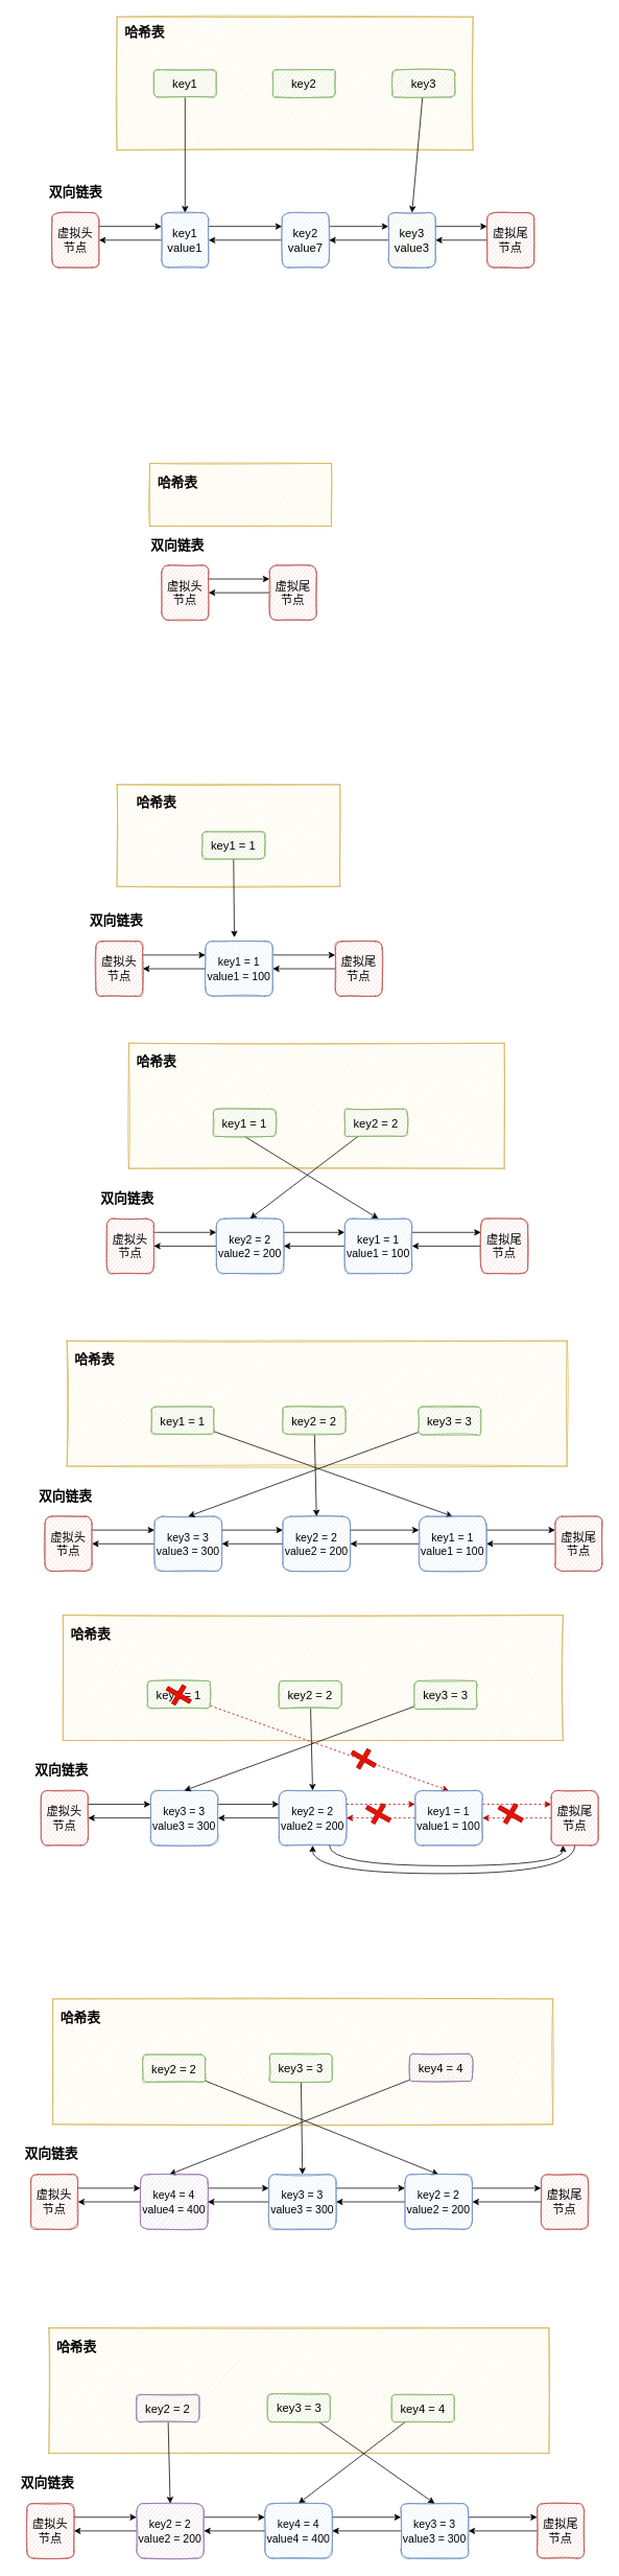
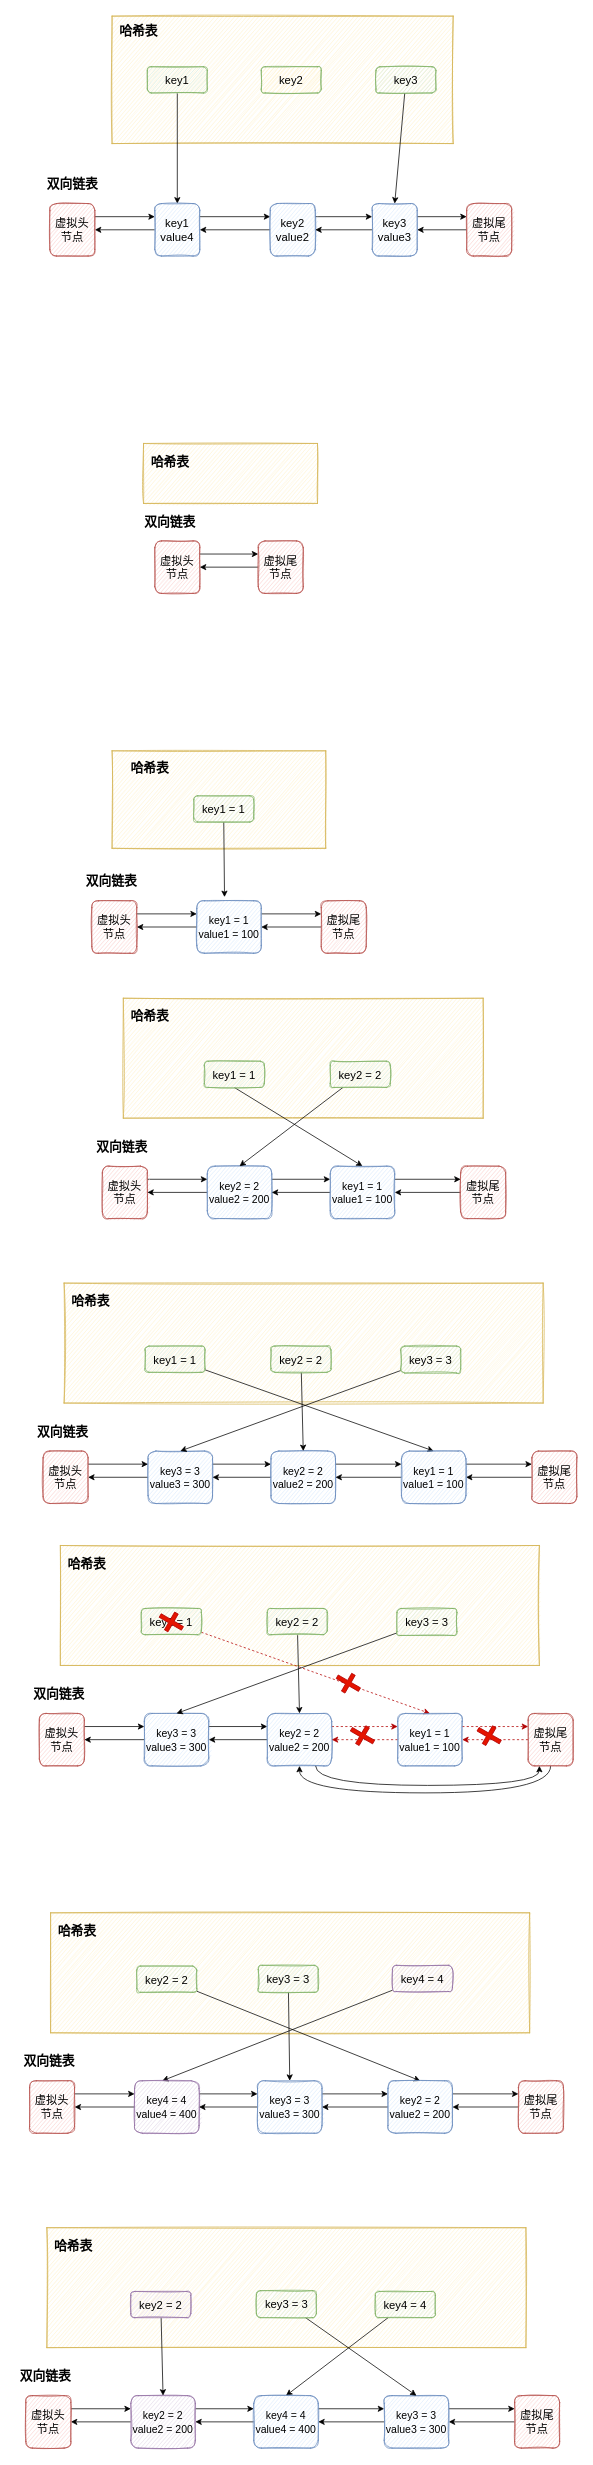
- <mxCell id="5" value="key2" style="rounded=1;whiteSpace=wrap;html=1;fontSize=15;fillColor=#d5e8d4;strokeColor=#82b366;sketch=1;" parent="1" vertex="1"><mxGeometry x="348" y="87.5" width="80" height="35" as="geometry" /></mxCell>
+ <mxCell id="5" value="key2" style="rounded=1;whiteSpace=wrap;html=1;fontSize=15;fillColor=#fff2cc;strokeColor=#82b366;sketch=1;" parent="1" vertex="1"><mxGeometry x="348" y="87.5" width="80" height="35" as="geometry" /></mxCell>
- <mxCell id="10" value="key1&lt;br&gt;value1" style="rounded=1;whiteSpace=wrap;html=1;sketch=1;fontSize=15;fillColor=#dae8fc;strokeColor=#6c8ebf;" parent="1" vertex="1"><mxGeometry x="206" y="270" width="60" height="70" as="geometry" /></mxCell>
+ <mxCell id="10" value="key1&lt;br&gt;value4" style="rounded=1;whiteSpace=wrap;html=1;sketch=1;fontSize=15;fillColor=#dae8fc;strokeColor=#6c8ebf;" parent="1" vertex="1"><mxGeometry x="206" y="270" width="60" height="70" as="geometry" /></mxCell>
- <mxCell id="13" value="key2&lt;br&gt;value7" style="rounded=1;whiteSpace=wrap;html=1;sketch=1;fontSize=15;fillColor=#dae8fc;strokeColor=#6c8ebf;" parent="1" vertex="1"><mxGeometry x="360" y="270" width="60" height="70" as="geometry" /></mxCell>
+ <mxCell id="13" value="key2&lt;br&gt;value2" style="rounded=1;whiteSpace=wrap;html=1;sketch=1;fontSize=15;fillColor=#dae8fc;strokeColor=#6c8ebf;" parent="1" vertex="1"><mxGeometry x="360" y="270" width="60" height="70" as="geometry" /></mxCell>
- <mxCell id="16" value="key3&lt;br&gt;value3" style="rounded=1;whiteSpace=wrap;html=1;sketch=1;fontSize=15;fillColor=#d5e8d4;strokeColor=#6c8ebf;" parent="1" vertex="1"><mxGeometry x="496" y="270" width="60" height="70" as="geometry" /></mxCell>
+ <mxCell id="16" value="key3&lt;br&gt;value3" style="rounded=1;whiteSpace=wrap;html=1;sketch=1;fontSize=15;fillColor=#dae8fc;strokeColor=#6c8ebf;" parent="1" vertex="1"><mxGeometry x="496" y="270" width="60" height="70" as="geometry" /></mxCell>
